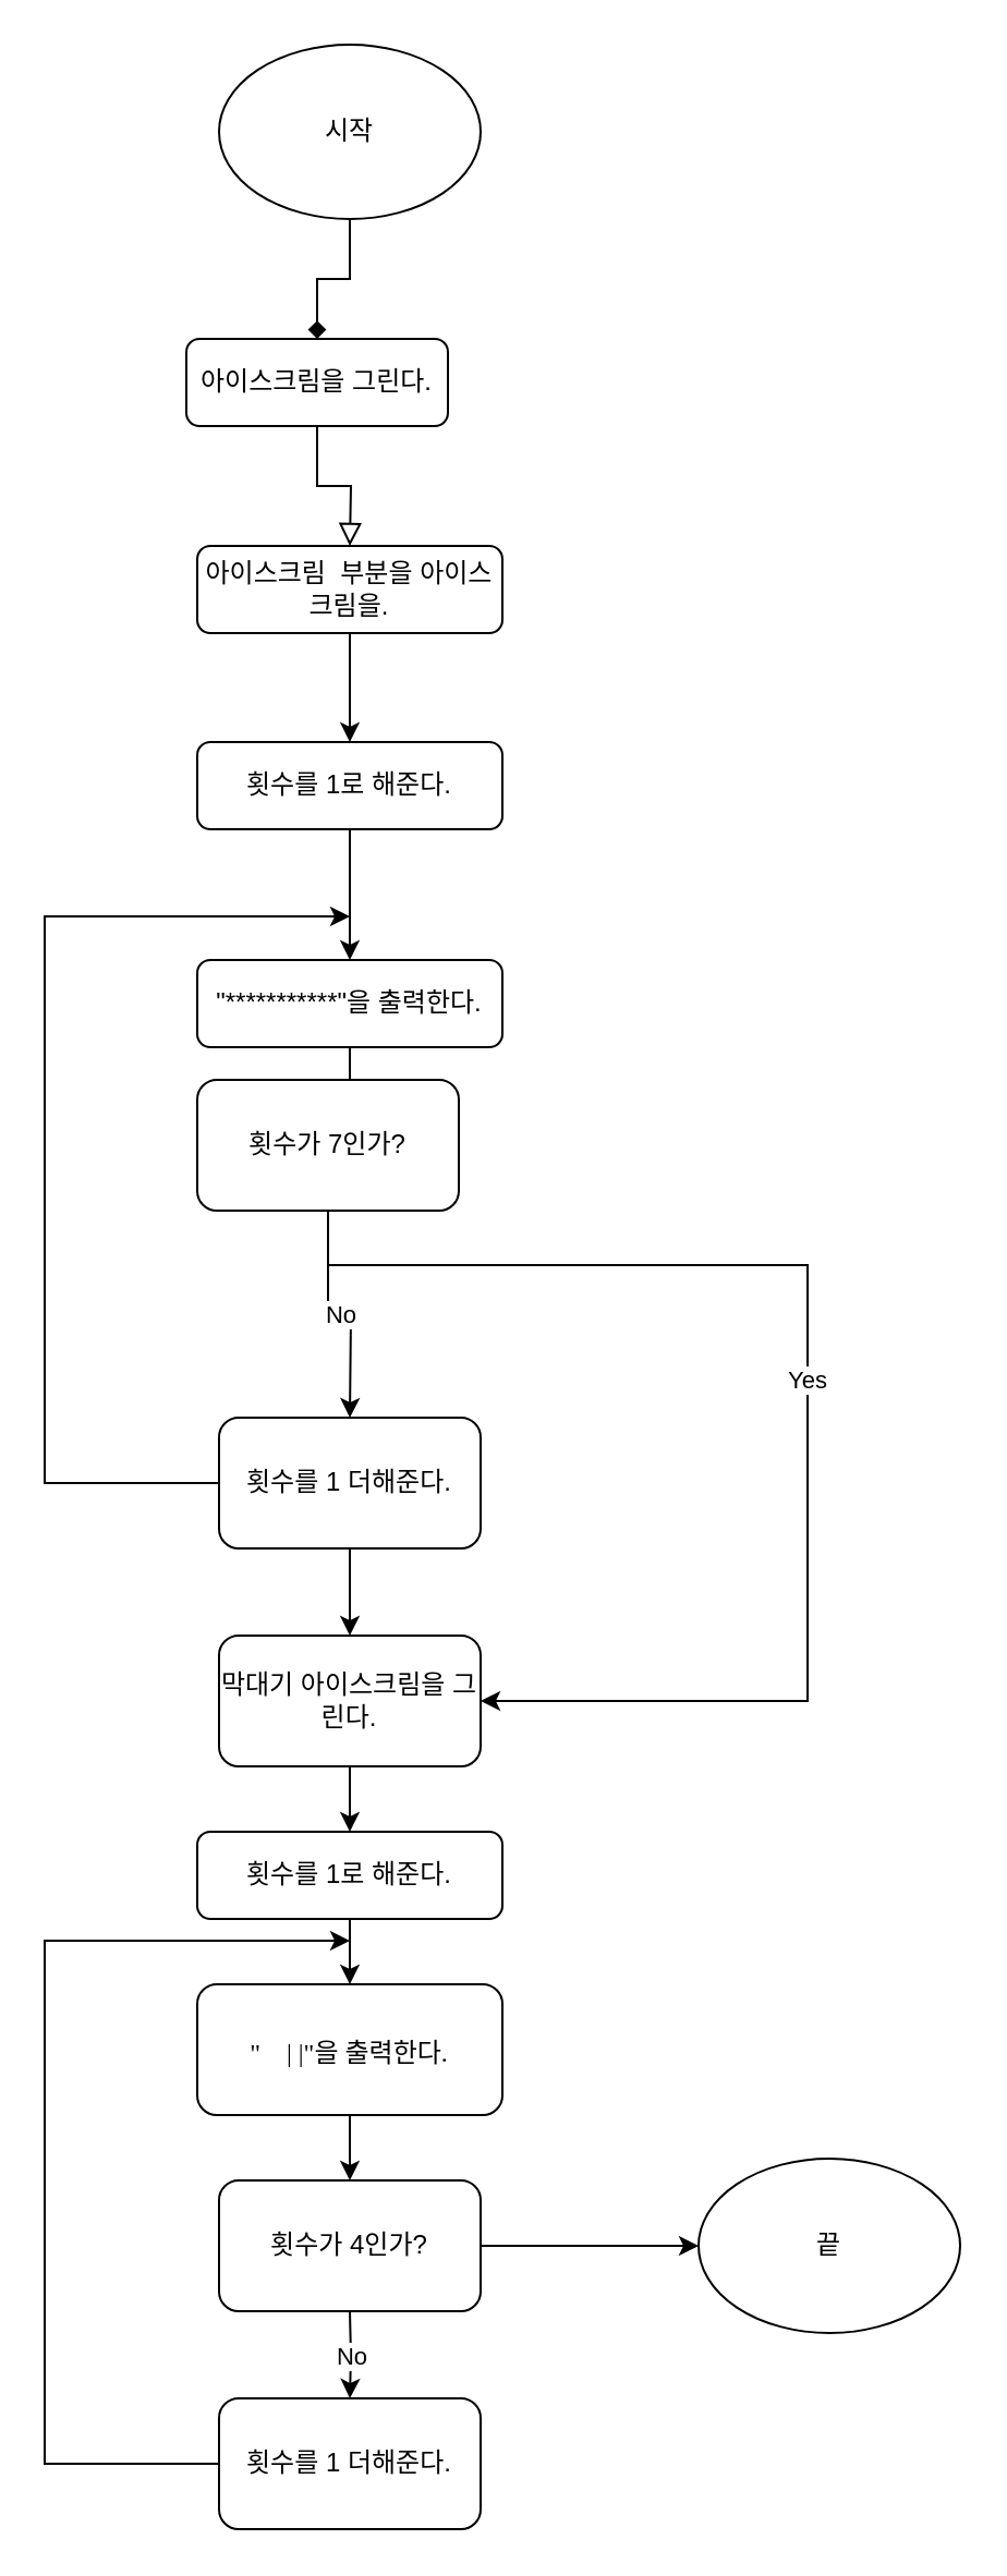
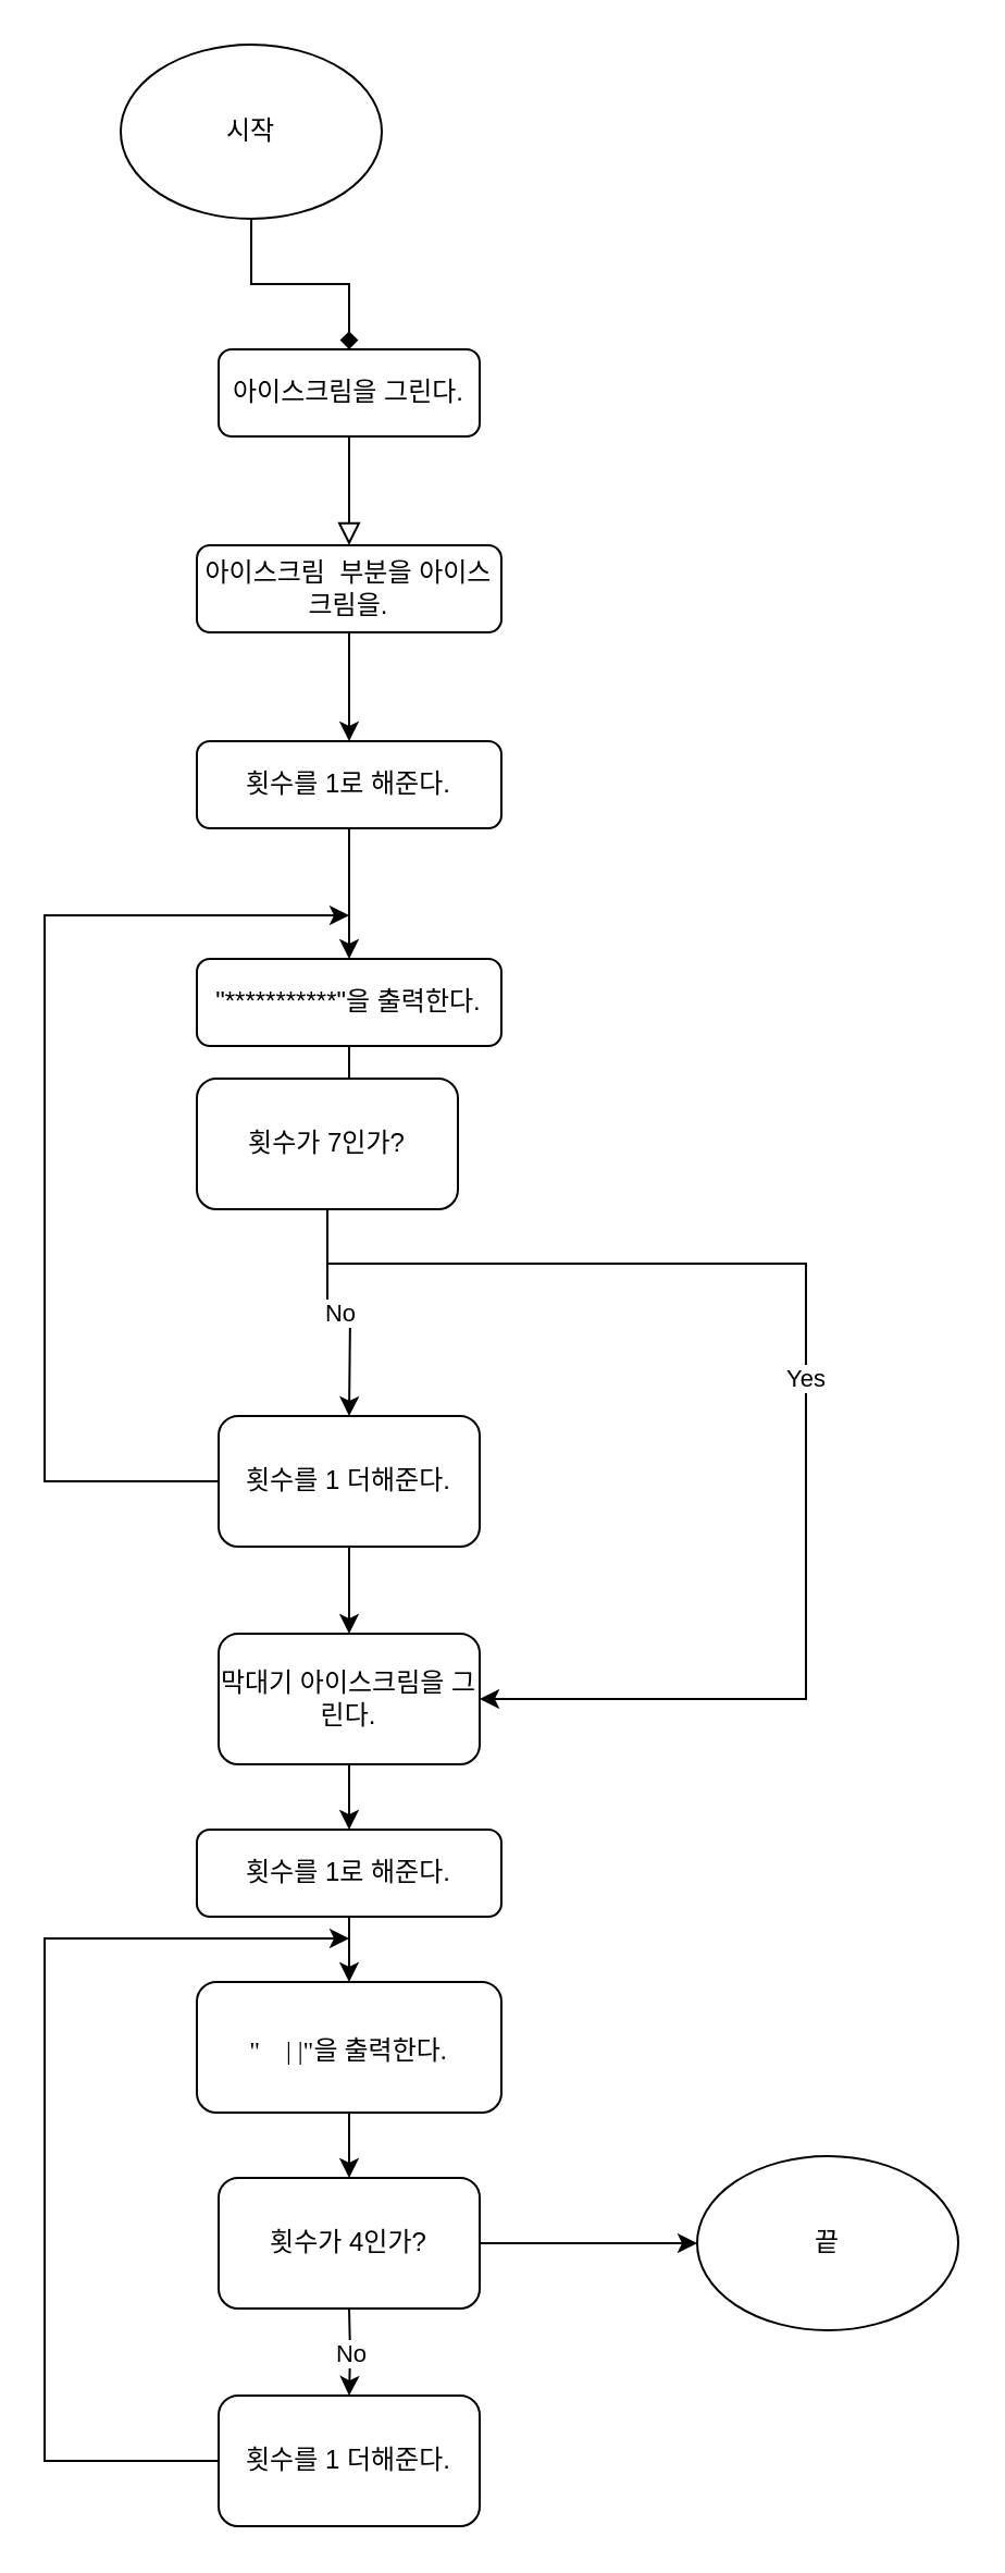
- <mxCell id="12" value="시작" style="ellipse;whiteSpace=wrap;html=1;" vertex="1" parent="1"><mxGeometry x="100" width="120" height="80" as="geometry" y="20" /></mxCell>
+ <mxCell id="12" value="시작" style="ellipse;whiteSpace=wrap;html=1;" vertex="1" parent="1"><mxGeometry x="55" y="20" width="120" height="80" as="geometry" /></mxCell>
- <mxCell id="3" value="아이스크림을 그린다." style="rounded=1;whiteSpace=wrap;html=1;fontSize=12;glass=0;strokeWidth=1;shadow=0;" parent="1" vertex="1"><mxGeometry x="85" y="155" width="120" height="40" as="geometry" /></mxCell>
+ <mxCell id="3" value="아이스크림을 그린다." style="rounded=1;whiteSpace=wrap;html=1;fontSize=12;glass=0;strokeWidth=1;shadow=0;" parent="1" vertex="1"><mxGeometry x="100" y="160" width="120" height="40" as="geometry" /></mxCell>
